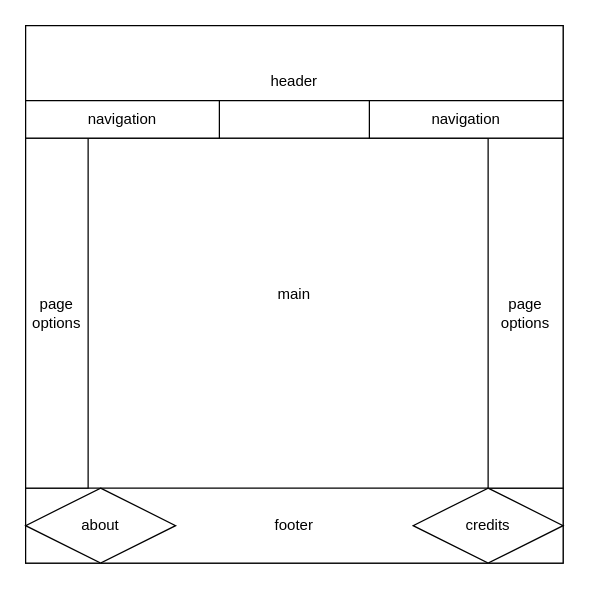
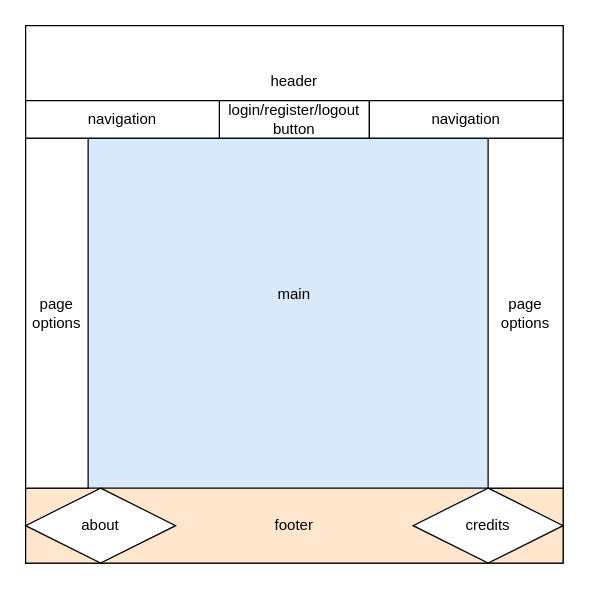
+ <mxCell id="10" value="login/register/logout button" style="rounded=0;whiteSpace=wrap;html=1;" vertex="1" parent="1"><mxGeometry x="175" y="80" width="120" height="30" as="geometry" /></mxCell>
- <mxCell id="2" value="main" style="whiteSpace=wrap;html=1;aspect=fixed;" vertex="1" parent="1"><mxGeometry x="20" y="20" width="430" height="430" as="geometry" /></mxCell>
+ <mxCell id="2" value="main" style="whiteSpace=wrap;html=1;aspect=fixed;fillColor=#dae8fc;" vertex="1" parent="1"><mxGeometry x="20" y="20" width="430" height="430" as="geometry" /></mxCell>
- <mxCell id="4" value="footer" style="rounded=0;whiteSpace=wrap;html=1;" vertex="1" parent="1"><mxGeometry x="20" y="390" width="430" height="60" as="geometry" /></mxCell>
+ <mxCell id="4" value="footer" style="rounded=0;whiteSpace=wrap;html=1;fillColor=#ffe6cc;" vertex="1" parent="1"><mxGeometry x="20" y="390" width="430" height="60" as="geometry" /></mxCell>
